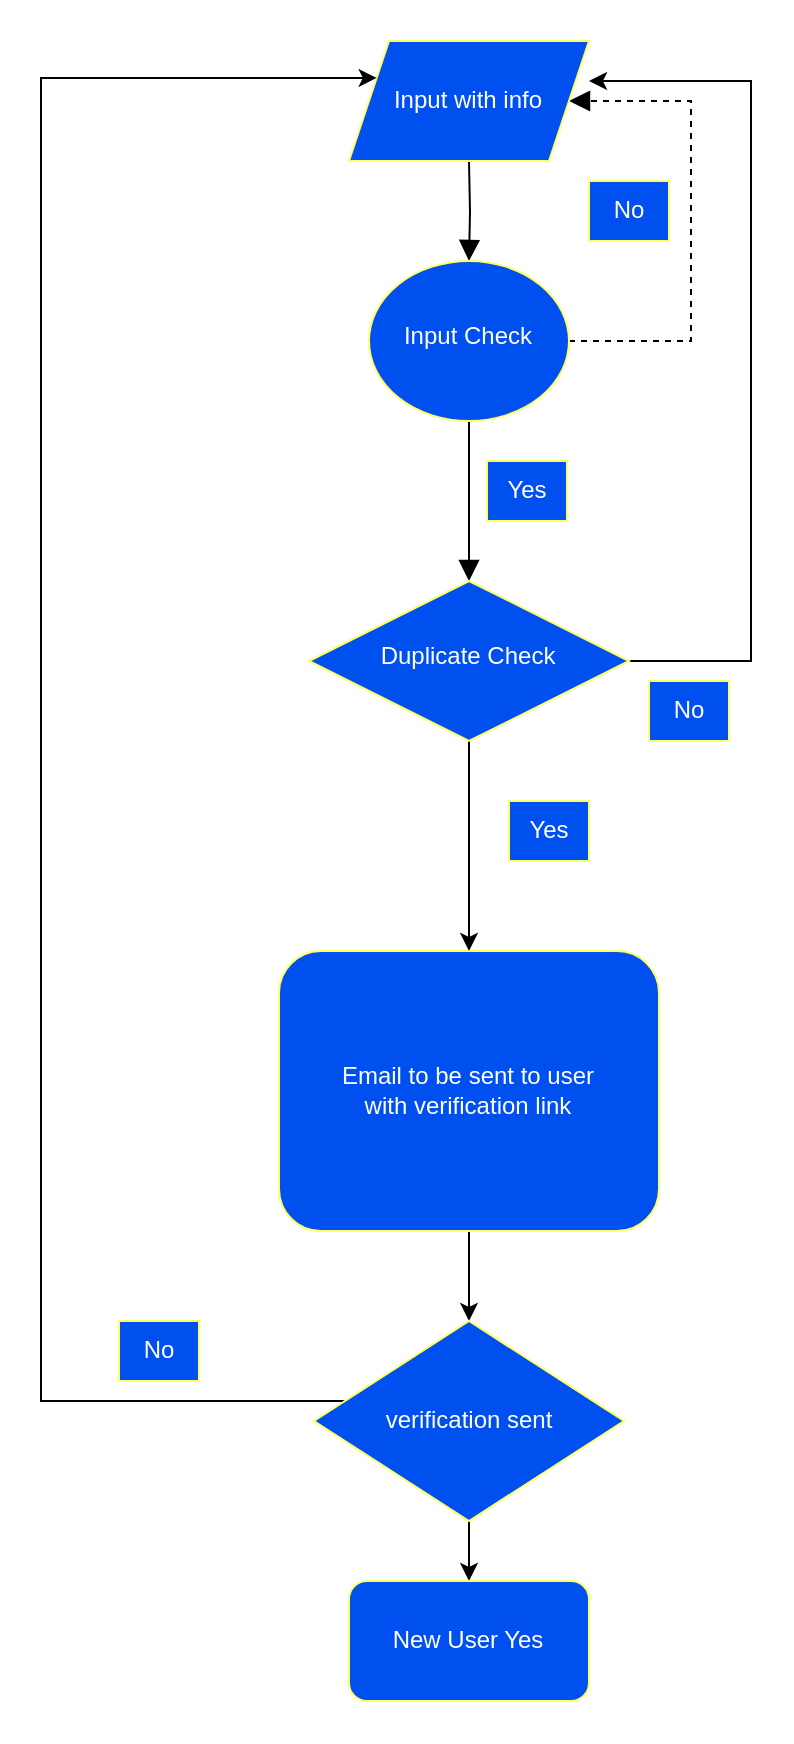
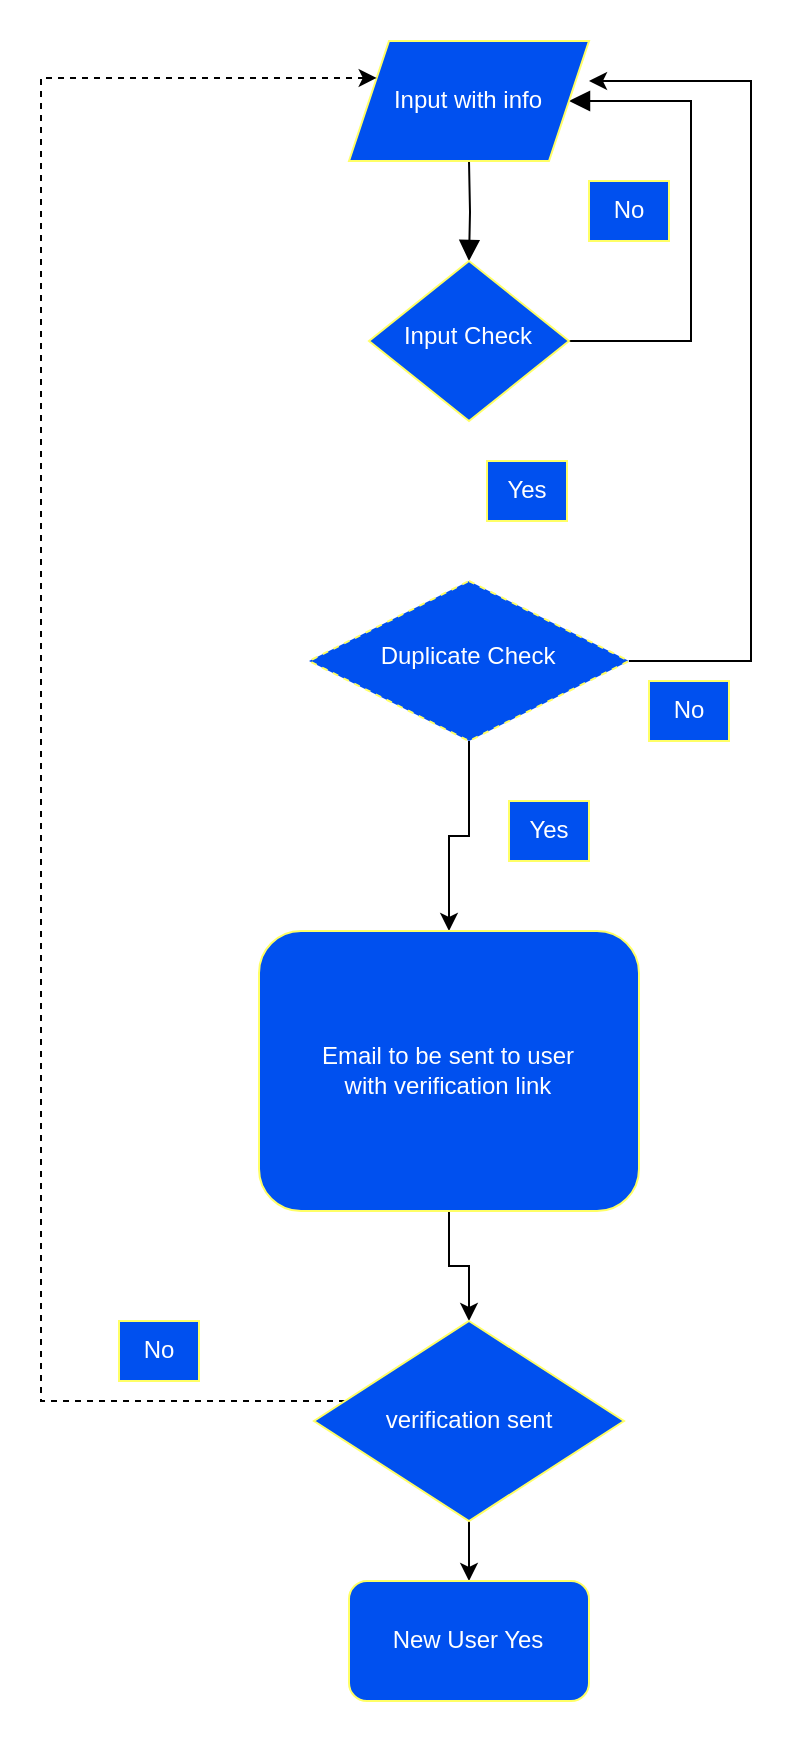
- <mxCell id="4" value="" style="edgeStyle=orthogonalEdgeStyle;rounded=0;html=1;jettySize=auto;orthogonalLoop=1;fontSize=11;endArrow=block;endFill=1;endSize=8;strokeWidth=1;shadow=0;labelBackgroundColor=none;entryX=1;entryY=0.5;entryDx=0;entryDy=0;fillColor=#0050ef;strokeColor=#000000;dashed=1;" parent="1" source="5" target="11" edge="1"><mxGeometry y="26" relative="1" as="geometry"><mxPoint as="offset" /><mxPoint x="344" y="50" as="targetPoint" /><Array as="points"><mxPoint x="345" y="170" /><mxPoint x="345" y="50" /></Array></mxGeometry></mxCell>
+ <mxCell id="4" value="" style="edgeStyle=orthogonalEdgeStyle;rounded=0;html=1;jettySize=auto;orthogonalLoop=1;fontSize=11;endArrow=block;endFill=1;endSize=8;strokeWidth=1;shadow=0;labelBackgroundColor=none;entryX=1;entryY=0.5;entryDx=0;entryDy=0;fillColor=#0050ef;strokeColor=#000000;" parent="1" source="5" target="11" edge="1"><mxGeometry y="26" relative="1" as="geometry"><mxPoint as="offset" /><mxPoint x="344" y="50" as="targetPoint" /><Array as="points"><mxPoint x="345" y="170" /><mxPoint x="345" y="50" /></Array></mxGeometry></mxCell>
- <mxCell id="5" value="Input Check" style="ellipse;whiteSpace=wrap;html=1;shadow=0;fontFamily=Helvetica;fontSize=12;align=center;strokeWidth=1;spacing=6;spacingTop=-4;fillColor=#0050ef;fontColor=#ffffff;strokeColor=#FFFF66;" parent="1" vertex="1"><mxGeometry x="184" y="130" width="100" height="80" as="geometry" /></mxCell>
+ <mxCell id="5" value="Input Check" style="rhombus;whiteSpace=wrap;html=1;shadow=0;fontFamily=Helvetica;fontSize=12;align=center;strokeWidth=1;spacing=6;spacingTop=-4;fillColor=#0050ef;fontColor=#ffffff;strokeColor=#FFFF66;" parent="1" vertex="1"><mxGeometry x="184" y="130" width="100" height="80" as="geometry" /></mxCell>
- <mxCell id="3" value="Yes" style="rounded=0;html=1;jettySize=auto;orthogonalLoop=1;fontSize=11;endArrow=block;endFill=1;endSize=8;strokeWidth=1;shadow=0;labelBackgroundColor=none;edgeStyle=orthogonalEdgeStyle;fillColor=#0050ef;strokeColor=#000000;" parent="1" source="5" target="8" edge="1"><mxGeometry y="20" relative="1" as="geometry"><mxPoint as="offset" /></mxGeometry></mxCell>
- <mxCell id="8" value="Duplicate Check" style="rhombus;whiteSpace=wrap;html=1;shadow=0;fontFamily=Helvetica;fontSize=12;align=center;strokeWidth=1;spacing=6;spacingTop=-4;fillColor=#0050ef;fontColor=#ffffff;strokeColor=#FFFF66;" parent="1" vertex="1"><mxGeometry x="154" y="290" width="160" height="80" as="geometry" /></mxCell>
+ <mxCell id="8" value="Duplicate Check" style="rhombus;whiteSpace=wrap;html=1;shadow=0;fontFamily=Helvetica;fontSize=12;align=center;strokeWidth=1;spacing=6;spacingTop=-4;fillColor=#0050ef;fontColor=#ffffff;strokeColor=#FFFF66;dashed=1;" parent="1" vertex="1"><mxGeometry x="154" y="290" width="160" height="80" as="geometry" /></mxCell>
- <mxCell id="15" style="edgeStyle=orthogonalEdgeStyle;rounded=0;orthogonalLoop=1;jettySize=auto;html=1;entryX=0;entryY=0.25;entryDx=0;entryDy=0;" edge="1" parent="1" source="16" target="11"><mxGeometry relative="1" as="geometry"><mxPoint x="19" y="50" as="targetPoint" /><Array as="points"><mxPoint x="20" y="700" /><mxPoint x="20" y="39" /></Array></mxGeometry></mxCell>
+ <mxCell id="15" style="edgeStyle=orthogonalEdgeStyle;rounded=0;orthogonalLoop=1;jettySize=auto;html=1;entryX=0;entryY=0.25;entryDx=0;entryDy=0;dashed=1;" edge="1" parent="1" source="16" target="11"><mxGeometry relative="1" as="geometry"><mxPoint x="19" y="50" as="targetPoint" /><Array as="points"><mxPoint x="20" y="700" /><mxPoint x="20" y="39" /></Array></mxGeometry></mxCell>
- <mxCell id="10" value="Email to be sent to user &lt;br&gt;with verification link" style="rounded=1;whiteSpace=wrap;html=1;fontSize=12;glass=0;strokeWidth=1;shadow=0;fillColor=#0050ef;fontColor=#ffffff;strokeColor=#FFFF66;" parent="1" vertex="1"><mxGeometry x="139" y="475" width="190" height="140" as="geometry" /></mxCell>
+ <mxCell id="10" value="Email to be sent to user &lt;br&gt;with verification link" style="rounded=1;whiteSpace=wrap;html=1;fontSize=12;glass=0;strokeWidth=1;shadow=0;fillColor=#0050ef;fontColor=#ffffff;strokeColor=#FFFF66;" parent="1" vertex="1"><mxGeometry x="129" y="465" width="190" height="140" as="geometry" /></mxCell>
